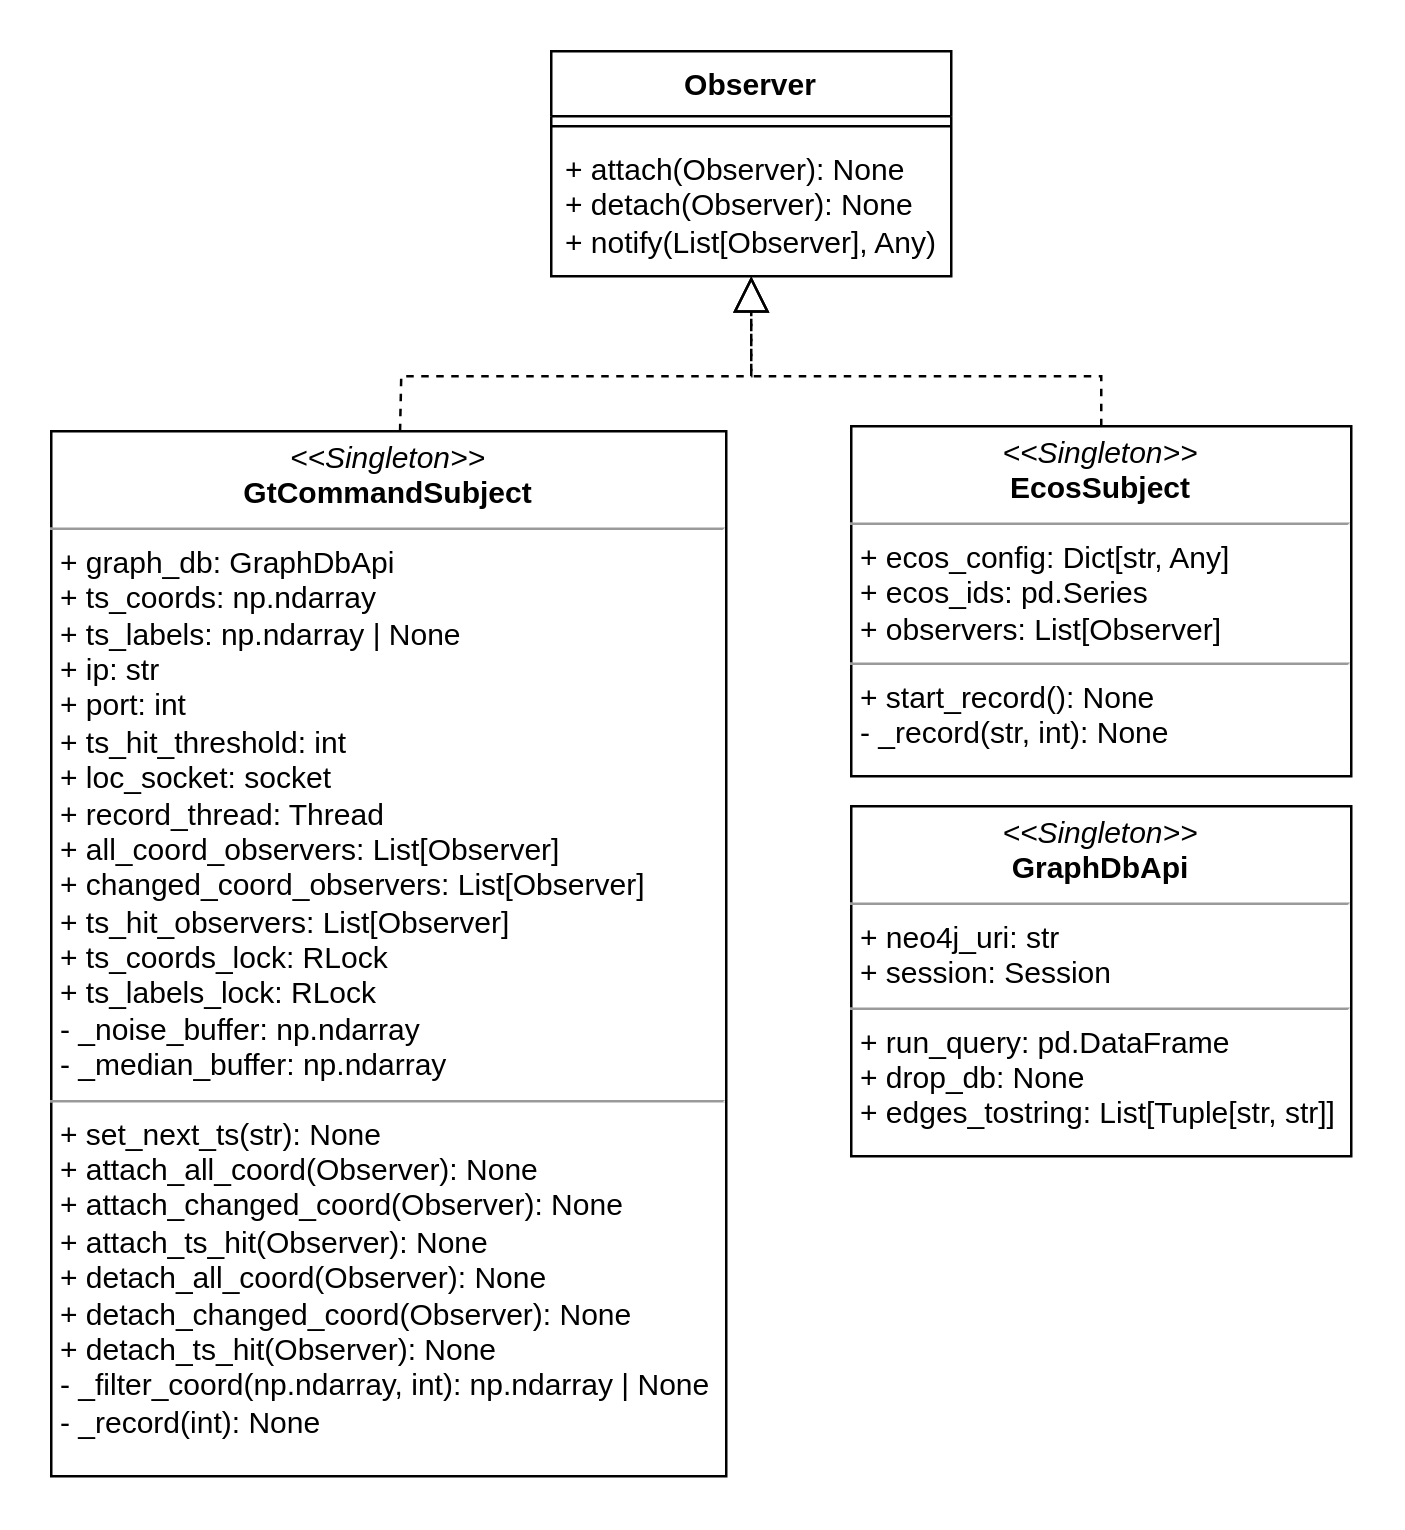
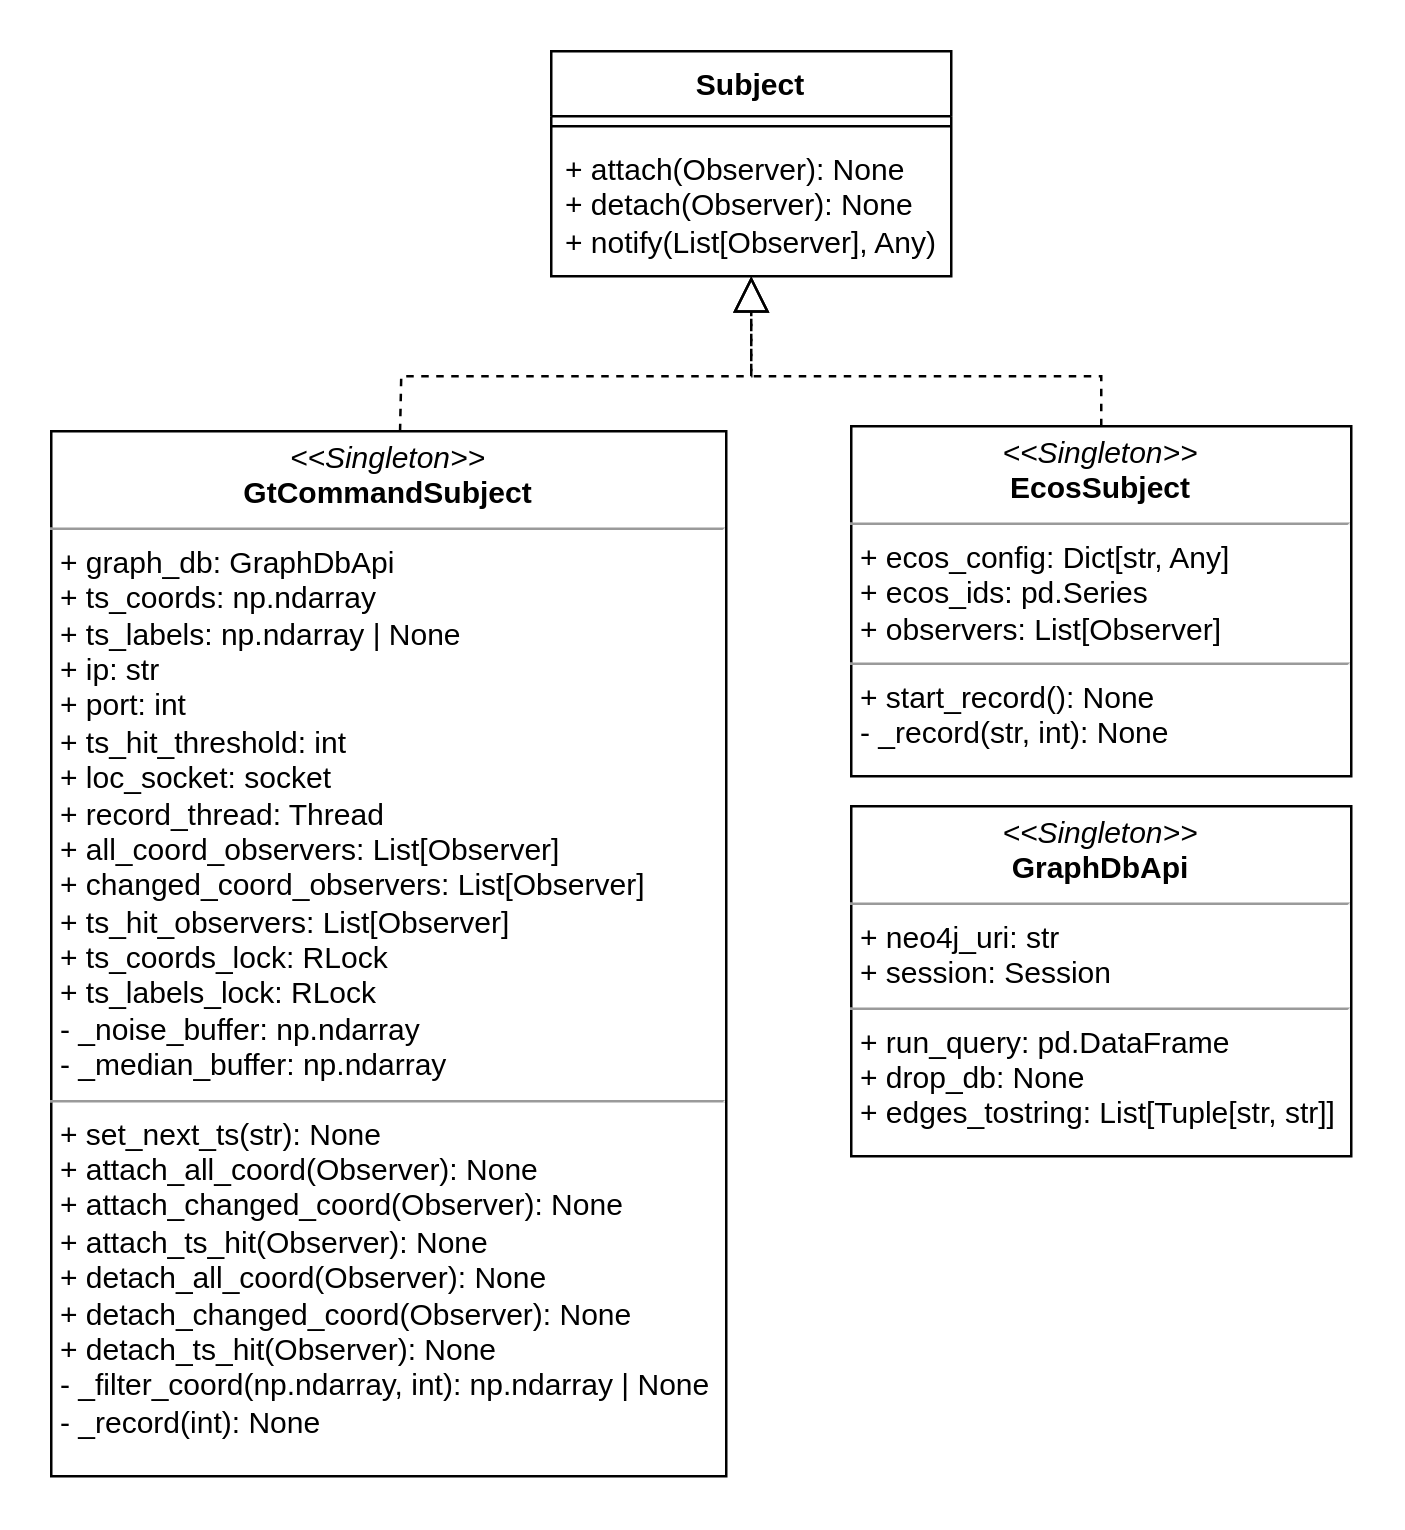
- <mxCell id="2" value="Observer" style="swimlane;fontStyle=1;align=center;verticalAlign=top;childLayout=stackLayout;horizontal=1;startSize=26;horizontalStack=0;resizeParent=1;resizeParentMax=0;resizeLast=0;collapsible=1;marginBottom=0;whiteSpace=wrap;html=1;" parent="1" vertex="1"><mxGeometry x="220" y="20" width="160" height="90" as="geometry" /></mxCell>
+ <mxCell id="2" value="Subject" style="swimlane;fontStyle=1;align=center;verticalAlign=top;childLayout=stackLayout;horizontal=1;startSize=26;horizontalStack=0;resizeParent=1;resizeParentMax=0;resizeLast=0;collapsible=1;marginBottom=0;whiteSpace=wrap;html=1;" parent="1" vertex="1"><mxGeometry x="220" y="20" width="160" height="90" as="geometry" /></mxCell>
